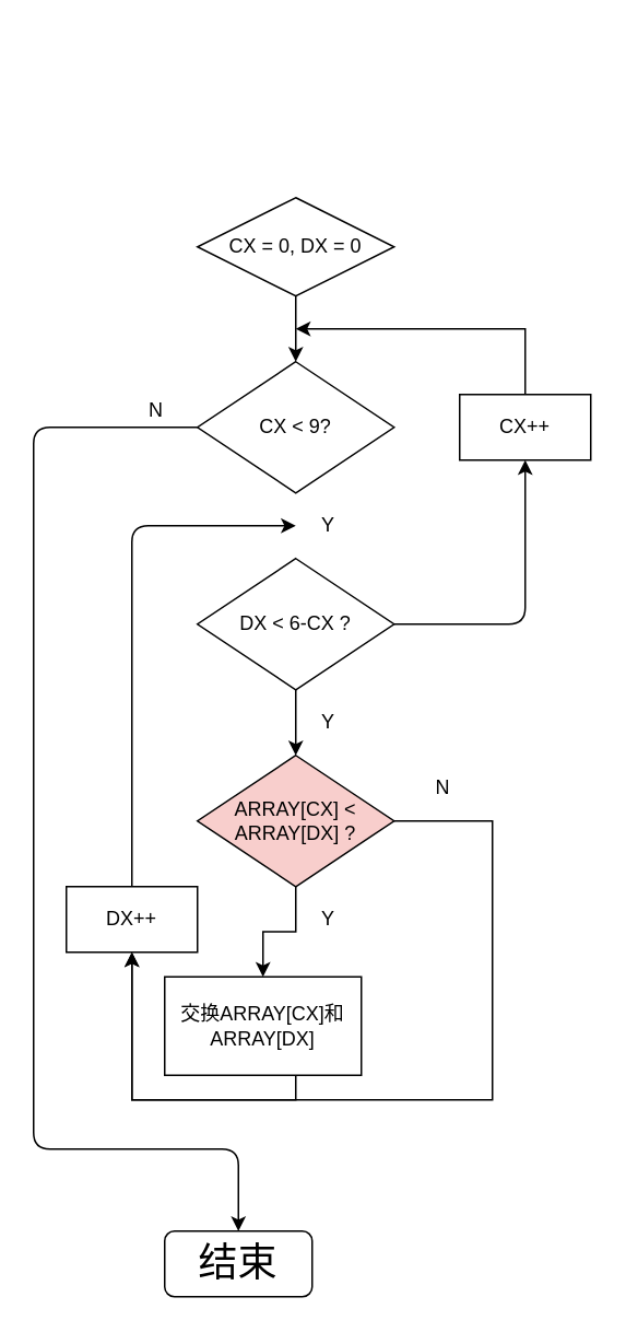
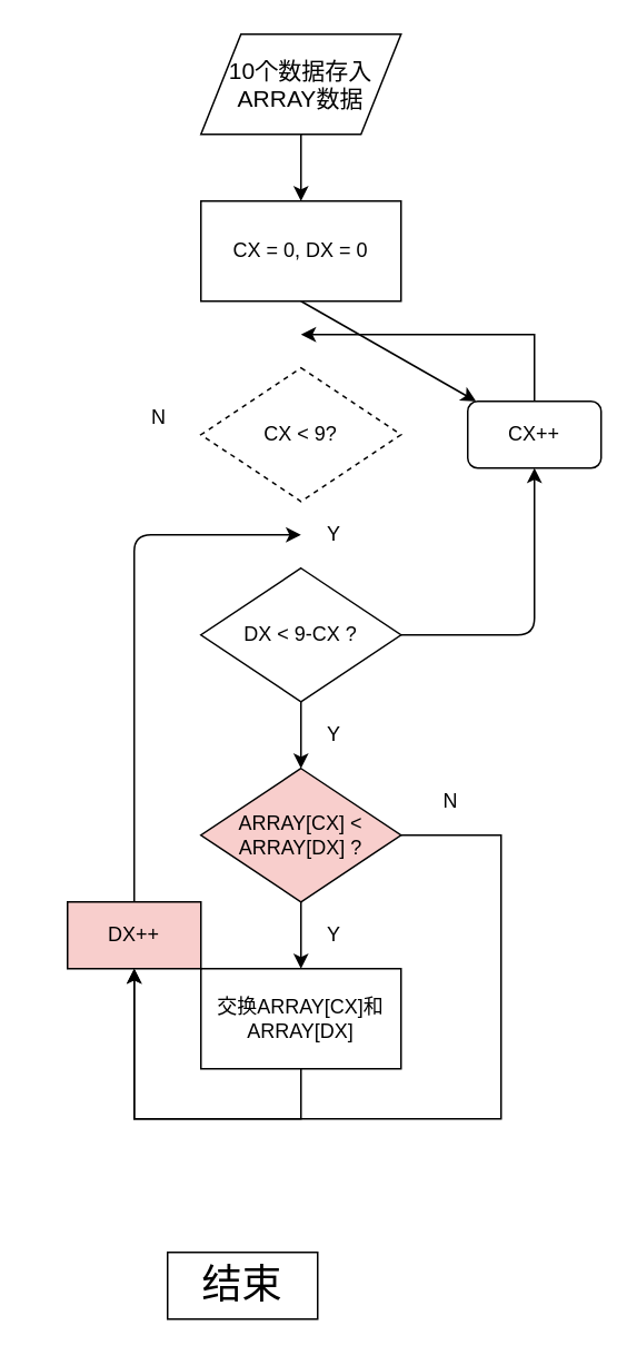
+ <mxCell id="2" value="&lt;font style=&quot;font-size: 14px&quot;&gt;10个数据存入&lt;br&gt;ARRAY数据&lt;/font&gt;" style="shape=parallelogram;perimeter=parallelogramPerimeter;whiteSpace=wrap;html=1;" vertex="1" parent="1"><mxGeometry x="120" y="20" width="120" height="60" as="geometry" /></mxCell>
+ <mxCell id="4" value="" style="endArrow=classic;html=1;exitX=0.5;exitY=1;exitDx=0;exitDy=0;entryX=0.5;entryY=0;entryDx=0;entryDy=0;" edge="1" parent="1" source="2" target="3"><mxGeometry width="50" height="50" relative="1" as="geometry"><mxPoint x="60" y="100" as="sourcePoint" /><mxPoint x="110" y="50" as="targetPoint" /></mxGeometry></mxCell>
- <mxCell id="3" value="CX = 0, DX = 0" style="rhombus;whiteSpace=wrap;html=1;" vertex="1" parent="1"><mxGeometry x="120" y="120" width="120" height="60" as="geometry" /></mxCell>
+ <mxCell id="3" value="CX = 0, DX = 0" style="rounded=0;whiteSpace=wrap;html=1;" vertex="1" parent="1"><mxGeometry x="120" y="120" width="120" height="60" as="geometry" /></mxCell>
- <mxCell id="6" value="" style="endArrow=classic;html=1;exitX=0.5;exitY=1;exitDx=0;exitDy=0;entryX=0.5;entryY=0;entryDx=0;entryDy=0;" edge="1" parent="1" source="3" target="5"><mxGeometry width="50" height="50" relative="1" as="geometry"><mxPoint x="270" y="210" as="sourcePoint" /><mxPoint x="320" y="160" as="targetPoint" /></mxGeometry></mxCell>
+ <mxCell id="6" value="" style="endArrow=classic;html=1;exitX=0.5;exitY=1;exitDx=0;exitDy=0;" edge="1" parent="1" source="3" target="14"><mxGeometry width="50" height="50" relative="1" as="geometry"><mxPoint x="270" y="210" as="sourcePoint" /><mxPoint x="320" y="160" as="targetPoint" /></mxGeometry></mxCell>
- <mxCell id="5" value="CX &amp;lt; 9?" style="rhombus;whiteSpace=wrap;html=1;" vertex="1" parent="1"><mxGeometry x="120" y="220" width="120" height="80" as="geometry" /></mxCell>
+ <mxCell id="5" value="CX &amp;lt; 9?" style="rhombus;whiteSpace=wrap;html=1;dashed=1;" vertex="1" parent="1"><mxGeometry x="120" y="220" width="120" height="80" as="geometry" /></mxCell>
- <mxCell id="14" value="CX++" style="rounded=0;whiteSpace=wrap;html=1;" vertex="1" parent="1"><mxGeometry x="280" y="240" width="80" height="40" as="geometry" /></mxCell>
+ <mxCell id="14" value="CX++" style="whiteSpace=wrap;html=1;rounded=1;" vertex="1" parent="1"><mxGeometry x="280" y="240" width="80" height="40" as="geometry" /></mxCell>
- <mxCell id="11" value="DX &amp;lt; 6-CX ?" style="rhombus;whiteSpace=wrap;html=1;" vertex="1" parent="1"><mxGeometry x="120" y="340" width="120" height="80" as="geometry" /></mxCell>
+ <mxCell id="11" value="DX &amp;lt; 9-CX ?" style="rhombus;whiteSpace=wrap;html=1;" vertex="1" parent="1"><mxGeometry x="120" y="340" width="120" height="80" as="geometry" /></mxCell>
- <mxCell id="8" value="" style="endArrow=classic;html=1;exitX=0;exitY=0.5;exitDx=0;exitDy=0;entryX=0.5;entryY=0;entryDx=0;entryDy=0;" edge="1" parent="1" source="5" target="24"><mxGeometry width="50" height="50" relative="1" as="geometry"><mxPoint x="10" y="320" as="sourcePoint" /><mxPoint x="140" y="760" as="targetPoint" /><Array as="points"><mxPoint x="20" y="260" /><mxPoint x="20" y="360" /><mxPoint x="20" y="700" /><mxPoint x="90" y="700" /><mxPoint x="145" y="700" /></Array></mxGeometry></mxCell>
- <mxCell id="22" value="DX++" style="rounded=0;whiteSpace=wrap;html=1;" vertex="1" parent="1"><mxGeometry x="40" y="540" width="80" height="40" as="geometry" /></mxCell>
+ <mxCell id="22" value="DX++" style="rounded=0;whiteSpace=wrap;html=1;fillColor=#f8cecc;" vertex="1" parent="1"><mxGeometry x="40" y="540" width="80" height="40" as="geometry" /></mxCell>
- <mxCell id="21" value="交换ARRAY[CX]和ARRAY[DX]" style="rounded=0;whiteSpace=wrap;html=1;" vertex="1" parent="1"><mxGeometry x="100" y="595" width="120" height="60" as="geometry" /></mxCell>
+ <mxCell id="21" value="交换ARRAY[CX]和ARRAY[DX]" style="rounded=0;whiteSpace=wrap;html=1;" vertex="1" parent="1"><mxGeometry x="120" y="580" width="120" height="60" as="geometry" /></mxCell>
- <mxCell id="24" value="&lt;font style=&quot;font-size: 24px&quot;&gt;结束&lt;/font&gt;" style="rounded=1;whiteSpace=wrap;html=1;" vertex="1" parent="1"><mxGeometry x="100" y="750" width="90" height="40" as="geometry" /></mxCell>
+ <mxCell id="24" value="&lt;font style=&quot;font-size: 24px&quot;&gt;结束&lt;/font&gt;" style="whiteSpace=wrap;html=1;rounded=0;" vertex="1" parent="1"><mxGeometry x="100" y="750" width="90" height="40" as="geometry" /></mxCell>
